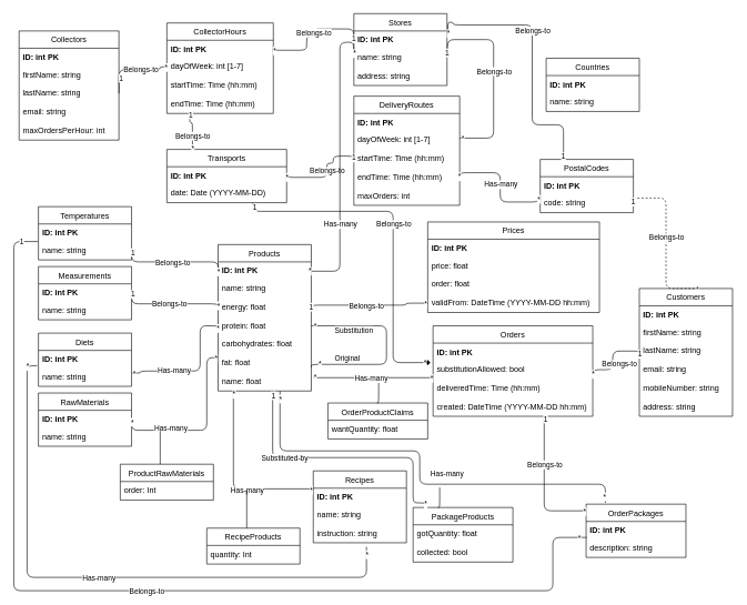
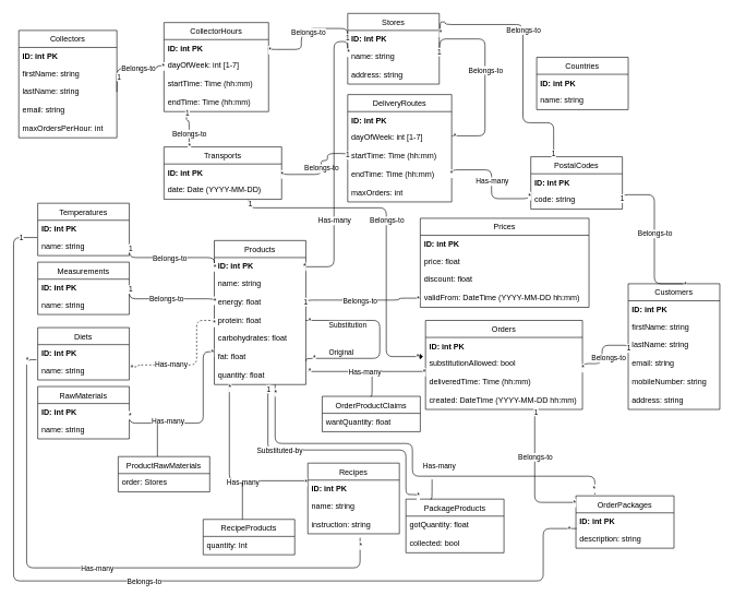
- <mxCell id="127" value="" style="endArrow=none;html=1;edgeStyle=orthogonalEdgeStyle;exitX=1;exitY=0.5;exitDx=0;exitDy=0;entryX=0.643;entryY=0;entryDx=0;entryDy=0;entryPerimeter=0;dashed=1;" parent="1" source="18" target="120" edge="1"><mxGeometry relative="1" as="geometry"><mxPoint x="1040" y="309.248" as="sourcePoint" /><mxPoint x="1050" y="457" as="targetPoint" /><Array as="points"><mxPoint x="951" y="297" /><mxPoint x="1000" y="297" /></Array></mxGeometry></mxCell>
+ <mxCell id="127" value="" style="endArrow=none;html=1;edgeStyle=orthogonalEdgeStyle;exitX=1;exitY=0.5;exitDx=0;exitDy=0;entryX=0.643;entryY=0;entryDx=0;entryDy=0;entryPerimeter=0;" parent="1" source="18" target="120" edge="1"><mxGeometry relative="1" as="geometry"><mxPoint x="1040" y="309.248" as="sourcePoint" /><mxPoint x="1050" y="457" as="targetPoint" /><Array as="points"><mxPoint x="951" y="297" /><mxPoint x="1000" y="297" /></Array></mxGeometry></mxCell>
- <mxCell id="99" value="order: float" style="text;strokeColor=none;fillColor=none;align=left;verticalAlign=top;spacingLeft=4;spacingRight=4;overflow=hidden;rotatable=0;points=[[0,0.5],[1,0.5]];portConstraint=eastwest;" parent="96" vertex="1"><mxGeometry y="80" width="258" height="28" as="geometry" /></mxCell>
+ <mxCell id="99" value="discount: float" style="text;strokeColor=none;fillColor=none;align=left;verticalAlign=top;spacingLeft=4;spacingRight=4;overflow=hidden;rotatable=0;points=[[0,0.5],[1,0.5]];portConstraint=eastwest;" parent="96" vertex="1"><mxGeometry y="80" width="258" height="28" as="geometry" /></mxCell>
- <mxCell id="85" value="" style="endArrow=none;html=1;edgeStyle=orthogonalEdgeStyle;entryX=1;entryY=0.75;entryDx=0;entryDy=0;exitX=0.007;exitY=0.75;exitDx=0;exitDy=0;exitPerimeter=0;" parent="1" source="57" target="67" edge="1"><mxGeometry relative="1" as="geometry"><mxPoint x="477" y="416" as="sourcePoint" /><mxPoint x="541" y="73" as="targetPoint" /><Array as="points"><mxPoint x="328" y="489" /><mxPoint x="300" y="489" /><mxPoint x="300" y="557" /><mxPoint x="210" y="557" /><mxPoint x="210" y="560" /></Array></mxGeometry></mxCell>
+ <mxCell id="85" value="" style="endArrow=none;html=1;edgeStyle=orthogonalEdgeStyle;entryX=1;entryY=0.75;entryDx=0;entryDy=0;exitX=0.007;exitY=0.75;exitDx=0;exitDy=0;exitPerimeter=0;dashed=1;" parent="1" source="57" target="67" edge="1"><mxGeometry relative="1" as="geometry"><mxPoint x="477" y="416" as="sourcePoint" /><mxPoint x="541" y="73" as="targetPoint" /><Array as="points"><mxPoint x="328" y="489" /><mxPoint x="300" y="489" /><mxPoint x="300" y="557" /><mxPoint x="210" y="557" /><mxPoint x="210" y="560" /></Array></mxGeometry></mxCell>
- <mxCell id="60" value="name: float" style="text;strokeColor=none;fillColor=none;align=left;verticalAlign=top;spacingLeft=4;spacingRight=4;overflow=hidden;rotatable=0;points=[[0,0.5],[1,0.5]];portConstraint=eastwest;" parent="53" vertex="1"><mxGeometry y="192" width="140" height="28" as="geometry" /></mxCell>
+ <mxCell id="60" value="quantity: float" style="text;strokeColor=none;fillColor=none;align=left;verticalAlign=top;spacingLeft=4;spacingRight=4;overflow=hidden;rotatable=0;points=[[0,0.5],[1,0.5]];portConstraint=eastwest;" parent="53" vertex="1"><mxGeometry y="192" width="140" height="28" as="geometry" /></mxCell>
- <mxCell id="95" value="order: Int" style="text;strokeColor=none;fillColor=none;align=left;verticalAlign=top;spacingLeft=4;spacingRight=4;overflow=hidden;rotatable=0;points=[[0,0.5],[1,0.5]];portConstraint=eastwest;" parent="94" vertex="1"><mxGeometry y="26" width="140" height="28" as="geometry" /></mxCell>
+ <mxCell id="95" value="order: Stores" style="text;strokeColor=none;fillColor=none;align=left;verticalAlign=top;spacingLeft=4;spacingRight=4;overflow=hidden;rotatable=0;points=[[0,0.5],[1,0.5]];portConstraint=eastwest;" parent="94" vertex="1"><mxGeometry y="26" width="140" height="28" as="geometry" /></mxCell>
